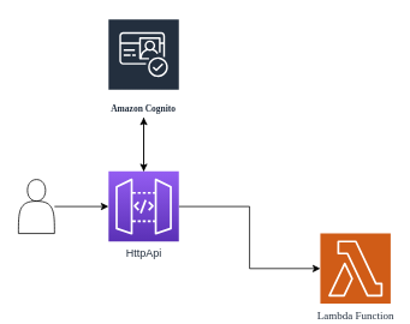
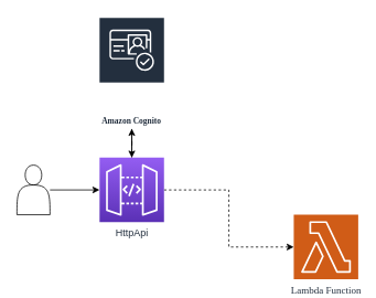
- <mxCell id="9" value="Amazon Cognito" style="sketch=0;outlineConnect=0;fontColor=#232F3E;gradientColor=none;strokeColor=#ffffff;fillColor=#232F3E;dashed=0;verticalLabelPosition=middle;verticalAlign=bottom;align=center;html=1;whiteSpace=wrap;fontSize=10;fontStyle=1;spacing=3;shape=mxgraph.aws4.productIcon;prIcon=mxgraph.aws4.cognito;fontFamily=Times New Roman;" parent="1" vertex="1"><mxGeometry x="119" y="20" width="80" height="110" as="geometry" /></mxCell>
+ <mxCell id="9" value="Amazon Cognito" style="sketch=0;outlineConnect=0;fontColor=#232F3E;gradientColor=none;strokeColor=#ffffff;fillColor=#232F3E;dashed=0;verticalLabelPosition=middle;verticalAlign=bottom;align=center;html=1;whiteSpace=wrap;fontSize=10;fontStyle=1;spacing=3;shape=mxgraph.aws4.productIcon;prIcon=mxgraph.aws4.cognito;fontFamily=Times New Roman;" parent="1" vertex="1"><mxGeometry x="119" y="20" width="80" height="135" as="geometry" /></mxCell>
- <mxCell id="2" style="edgeStyle=orthogonalEdgeStyle;rounded=0;orthogonalLoop=1;jettySize=auto;html=1;" parent="1" source="4" target="5" edge="1"><mxGeometry relative="1" as="geometry" /></mxCell>
+ <mxCell id="2" style="edgeStyle=orthogonalEdgeStyle;rounded=0;orthogonalLoop=1;jettySize=auto;html=1;dashed=1;" parent="1" source="4" target="5" edge="1"><mxGeometry relative="1" as="geometry" /></mxCell>
